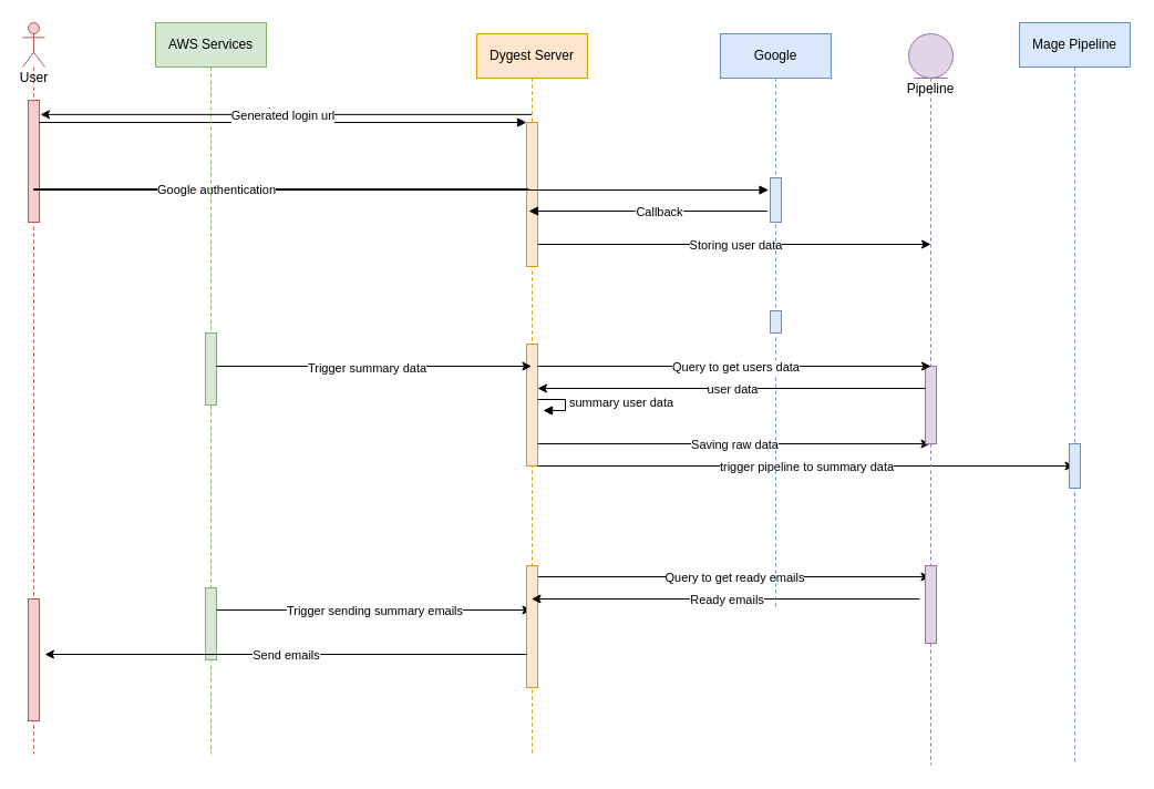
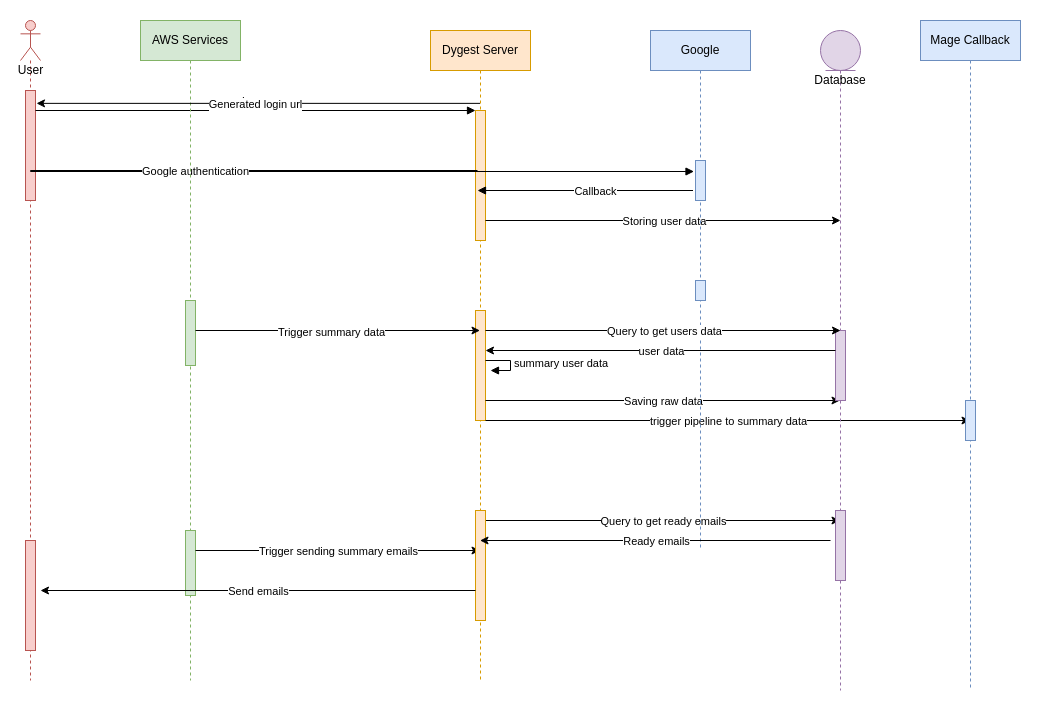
- <mxCell id="36" value="Mage Pipeline" style="shape=umlLifeline;perimeter=lifelinePerimeter;whiteSpace=wrap;html=1;container=1;collapsible=0;recursiveResize=0;outlineConnect=0;fillColor=#dae8fc;strokeColor=#6c8ebf;" vertex="1" parent="1"><mxGeometry x="920" y="20" width="100" height="670" as="geometry" /></mxCell>
+ <mxCell id="36" value="Mage Callback" style="shape=umlLifeline;perimeter=lifelinePerimeter;whiteSpace=wrap;html=1;container=1;collapsible=0;recursiveResize=0;outlineConnect=0;fillColor=#dae8fc;strokeColor=#6c8ebf;" vertex="1" parent="1"><mxGeometry x="920" y="20" width="100" height="670" as="geometry" /></mxCell>
- <mxCell id="23" value="Pipeline" style="shape=umlLifeline;participant=umlEntity;perimeter=lifelinePerimeter;whiteSpace=wrap;html=1;container=1;collapsible=0;recursiveResize=0;verticalAlign=top;spacingTop=36;outlineConnect=0;fillColor=#e1d5e7;strokeColor=#9673a6;" vertex="1" parent="1"><mxGeometry x="820" y="30" width="40" height="660" as="geometry" /></mxCell>
+ <mxCell id="23" value="Database" style="shape=umlLifeline;participant=umlEntity;perimeter=lifelinePerimeter;whiteSpace=wrap;html=1;container=1;collapsible=0;recursiveResize=0;verticalAlign=top;spacingTop=36;outlineConnect=0;fillColor=#e1d5e7;strokeColor=#9673a6;" vertex="1" parent="1"><mxGeometry x="820" y="30" width="40" height="660" as="geometry" /></mxCell>
